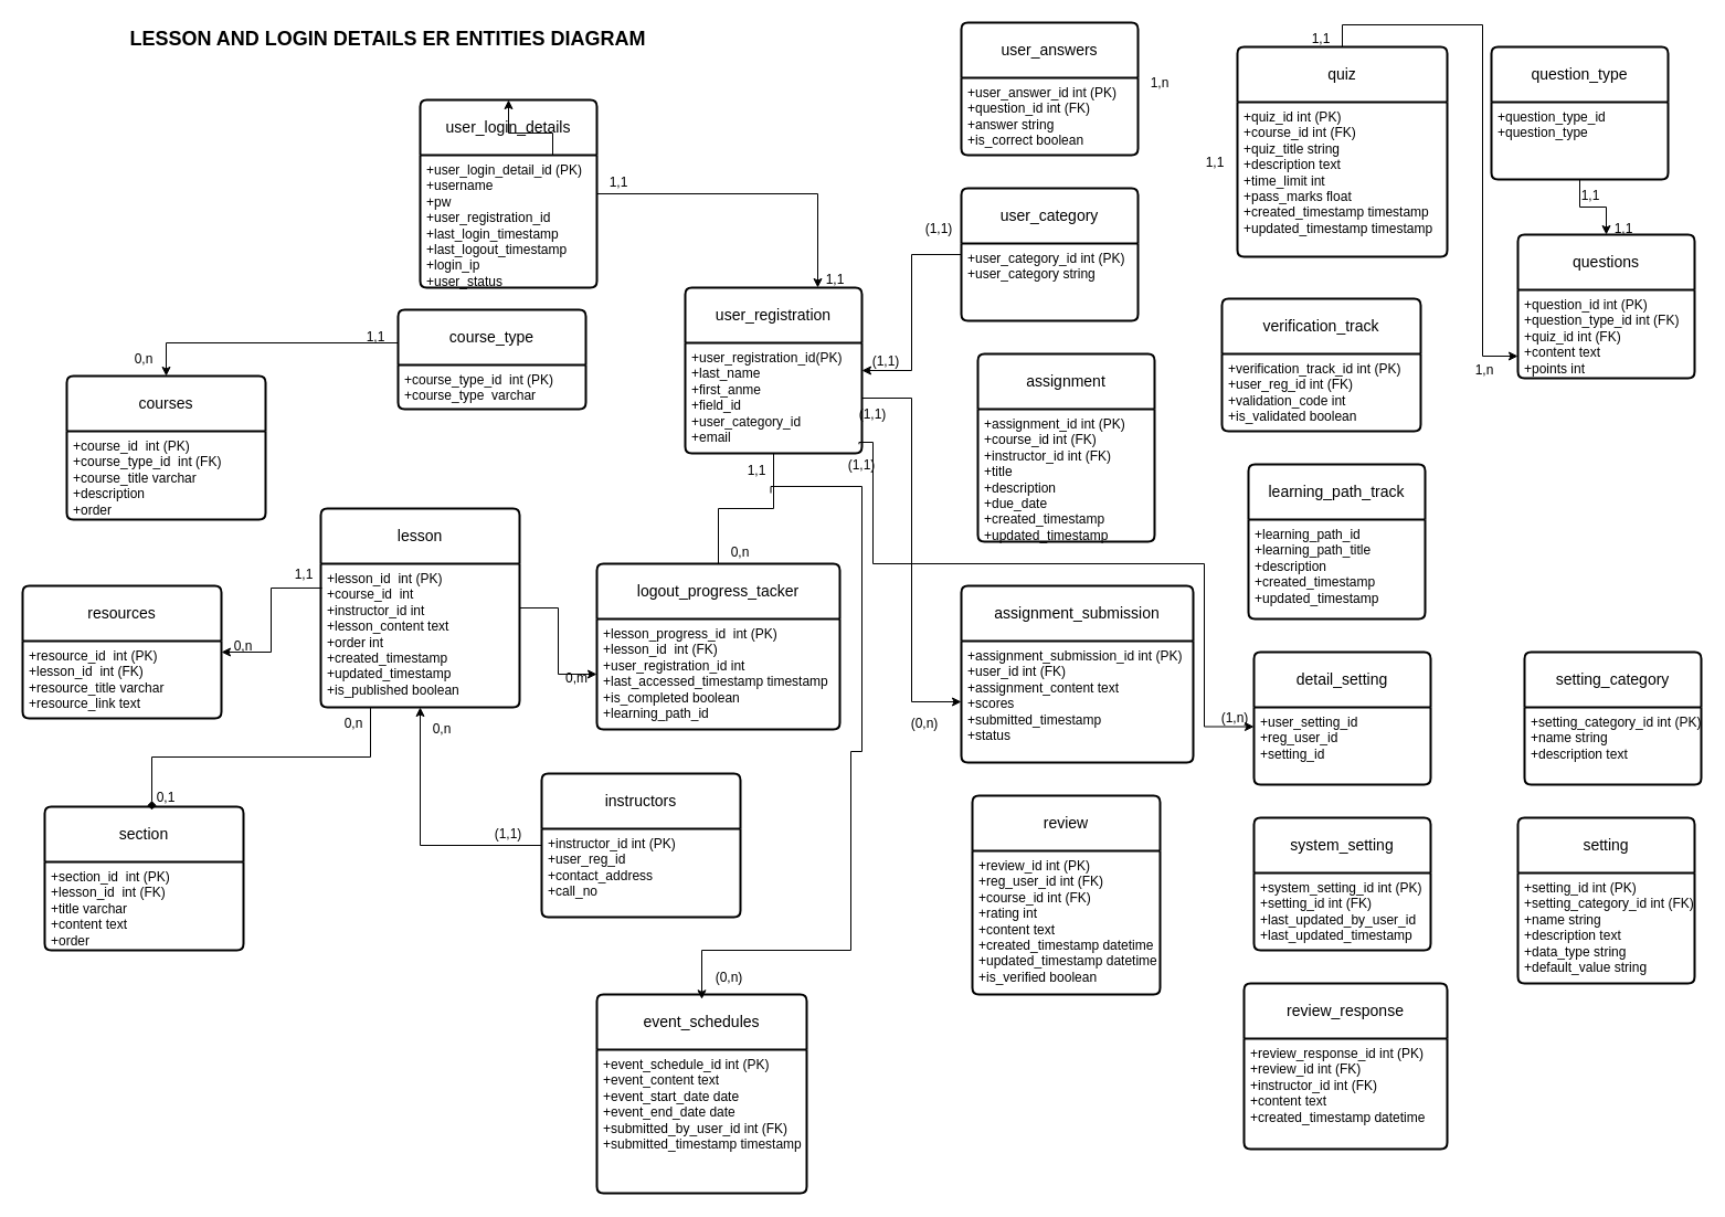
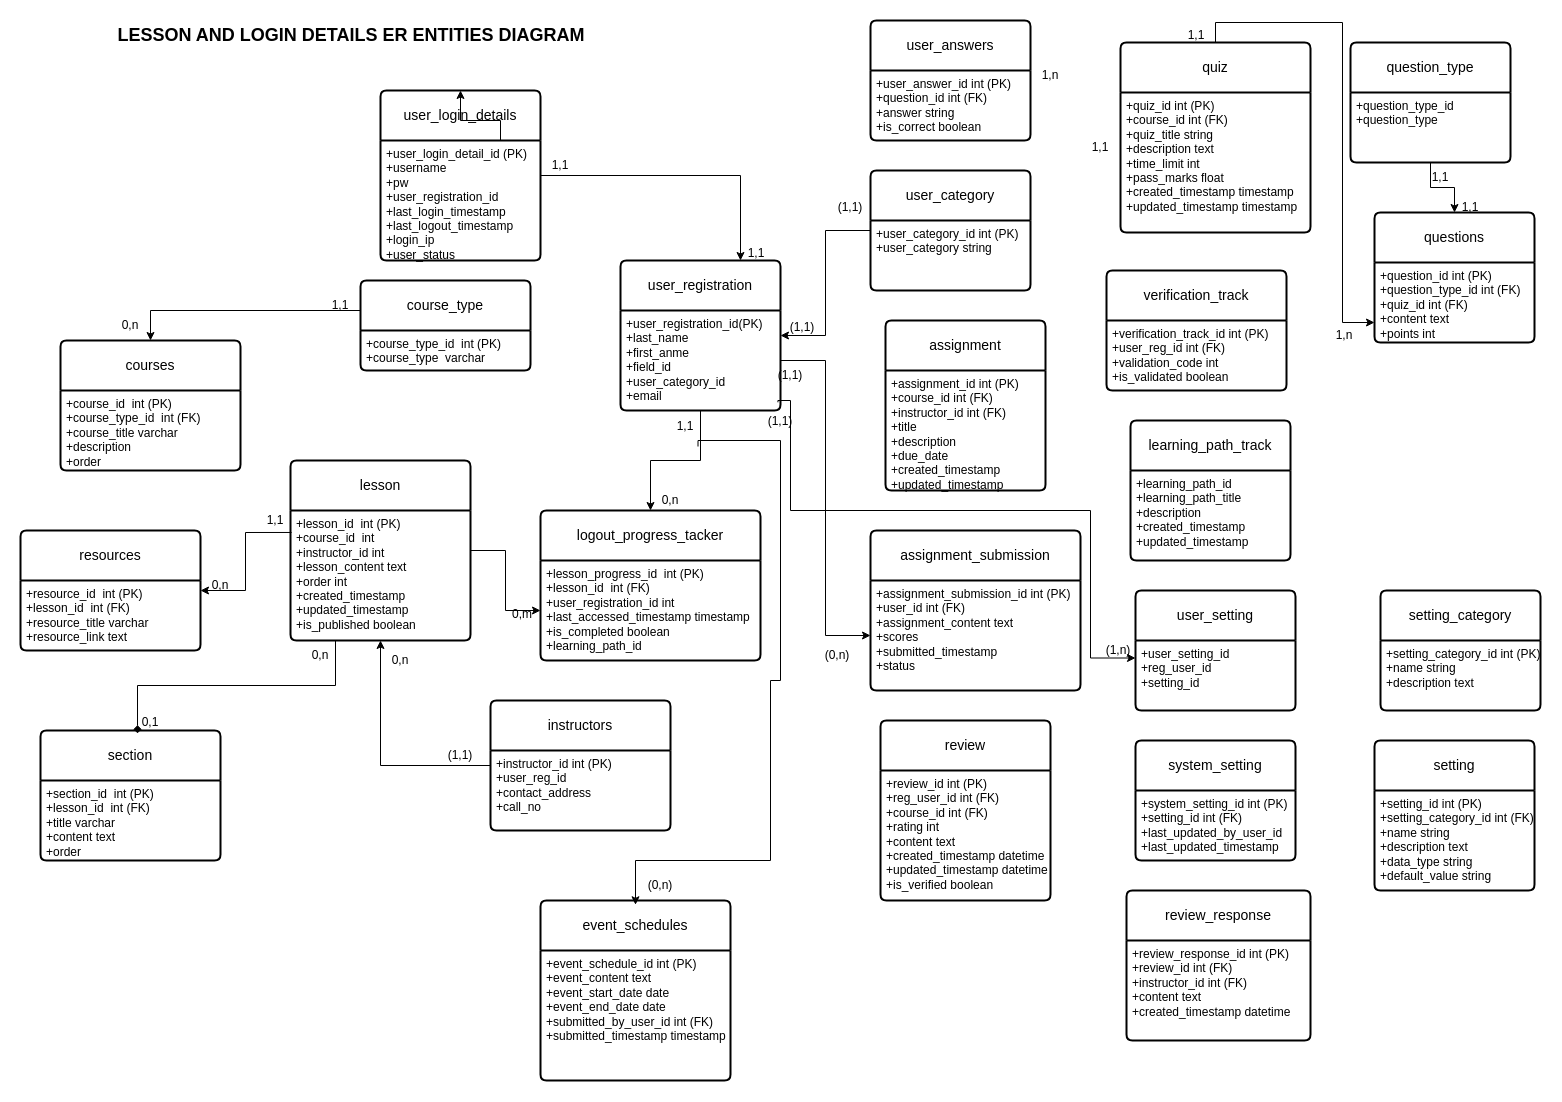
- <mxCell id="71" style="edgeStyle=orthogonalEdgeStyle;rounded=0;orthogonalLoop=1;jettySize=auto;html=1;entryX=0.5;entryY=0;entryDx=0;entryDy=0;endArrow=none;" parent="1" source="53" target="65" edge="1"><mxGeometry relative="1" as="geometry" /></mxCell>
+ <mxCell id="71" style="edgeStyle=orthogonalEdgeStyle;rounded=0;orthogonalLoop=1;jettySize=auto;html=1;entryX=0.5;entryY=0;entryDx=0;entryDy=0;" parent="1" source="53" target="65" edge="1"><mxGeometry relative="1" as="geometry" /></mxCell>
- <mxCell id="36" value="detail_setting" style="swimlane;childLayout=stackLayout;horizontal=1;startSize=50;horizontalStack=0;rounded=1;fontSize=14;fontStyle=0;strokeWidth=2;resizeParent=0;resizeLast=1;shadow=0;dashed=0;align=center;arcSize=4;whiteSpace=wrap;html=1;" vertex="1" parent="1"><mxGeometry x="1135" y="590" width="160" height="120" as="geometry" /></mxCell>
+ <mxCell id="36" value="user_setting" style="swimlane;childLayout=stackLayout;horizontal=1;startSize=50;horizontalStack=0;rounded=1;fontSize=14;fontStyle=0;strokeWidth=2;resizeParent=0;resizeLast=1;shadow=0;dashed=0;align=center;arcSize=4;whiteSpace=wrap;html=1;" vertex="1" parent="1"><mxGeometry x="1135" y="590" width="160" height="120" as="geometry" /></mxCell>
